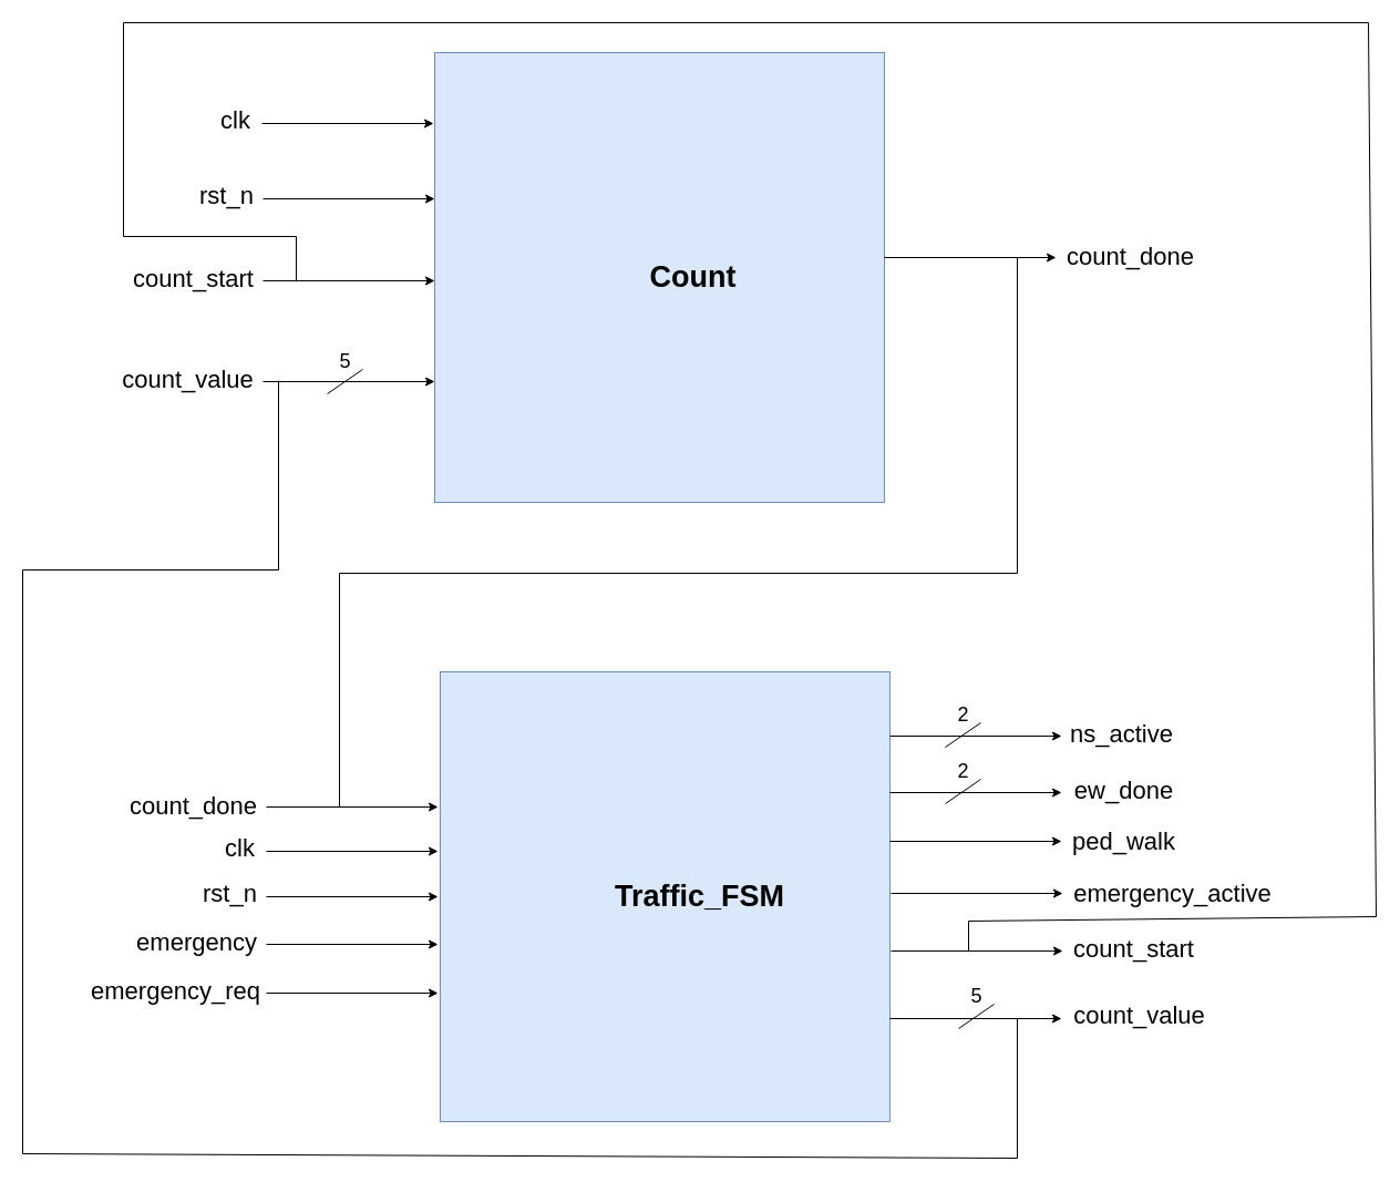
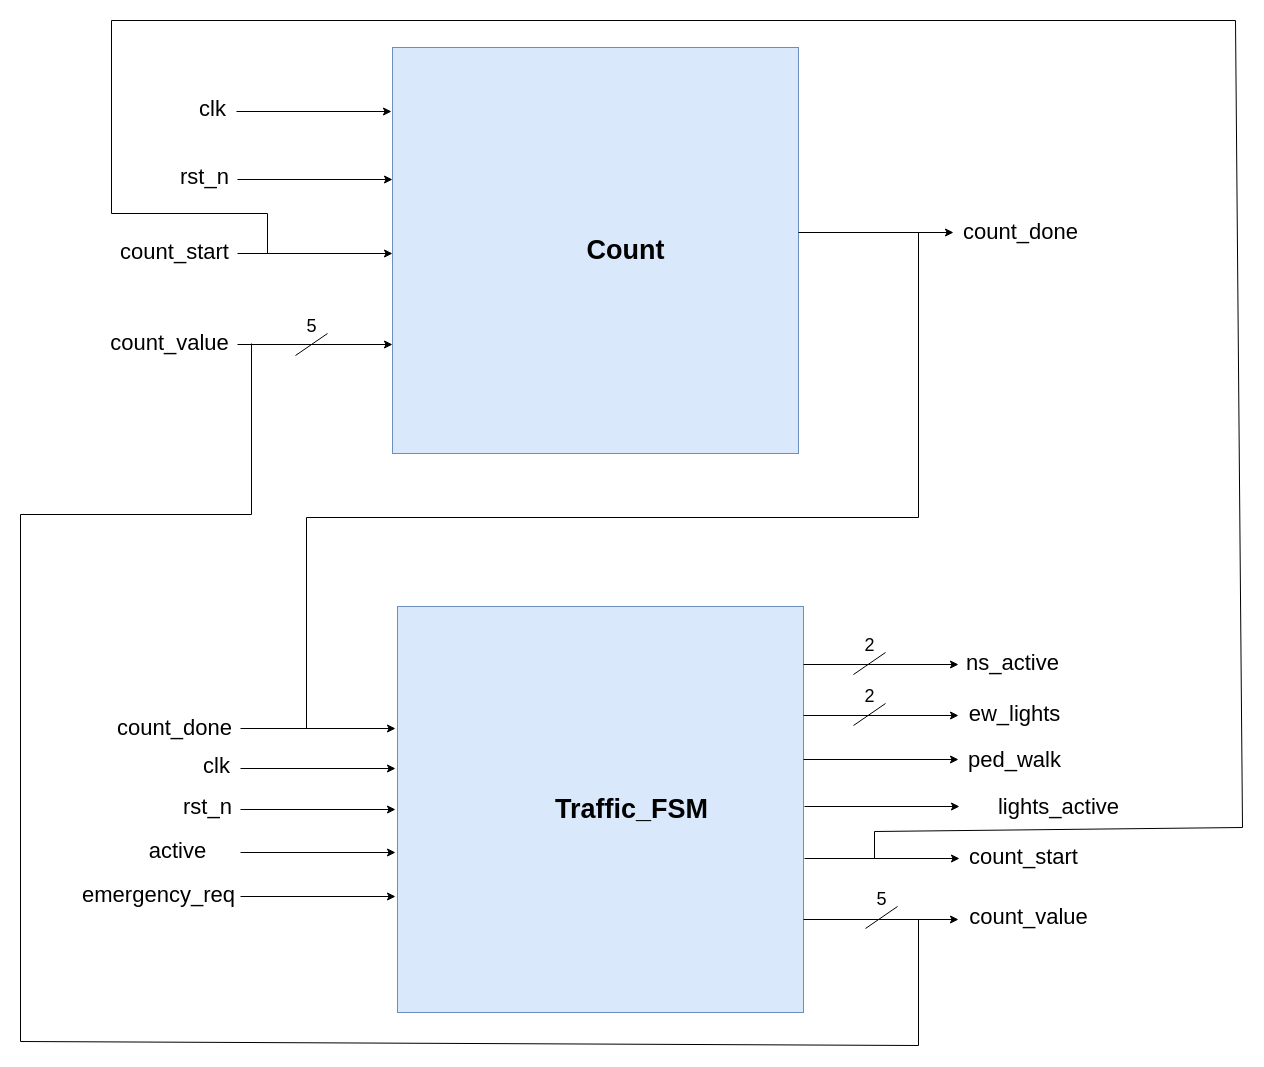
- <mxCell id="36" value="&lt;font style=&quot;font-size: 22px;&quot;&gt;ew_done&lt;/font&gt;" style="text;html=1;align=center;verticalAlign=middle;resizable=0;points=[];autosize=1;strokeColor=none;fillColor=none;" vertex="1" parent="1"><mxGeometry x="959" y="695" width="110" height="38" as="geometry" /></mxCell>
+ <mxCell id="36" value="&lt;font style=&quot;font-size: 22px;&quot;&gt;ew_lights&lt;/font&gt;" style="text;html=1;align=center;verticalAlign=middle;resizable=0;points=[];autosize=1;strokeColor=none;fillColor=none;" vertex="1" parent="1"><mxGeometry x="959" y="695" width="110" height="38" as="geometry" /></mxCell>
- <mxCell id="41" value="&lt;font style=&quot;font-size: 22px;&quot;&gt;emergency_active&lt;/font&gt;" style="text;html=1;align=center;verticalAlign=middle;resizable=0;points=[];autosize=1;strokeColor=none;fillColor=none;" vertex="1" parent="1"><mxGeometry x="959" y="788" width="197" height="38" as="geometry" /></mxCell>
+ <mxCell id="41" value="&lt;font style=&quot;font-size: 22px;&quot;&gt;lights_active&lt;/font&gt;" style="text;html=1;align=center;verticalAlign=middle;resizable=0;points=[];autosize=1;strokeColor=none;fillColor=none;" vertex="1" parent="1"><mxGeometry x="959" y="788" width="197" height="38" as="geometry" /></mxCell>
- <mxCell id="26" value="&lt;font style=&quot;font-size: 22px;&quot;&gt;emergency&lt;/font&gt;" style="text;html=1;align=center;verticalAlign=middle;resizable=0;points=[];autosize=1;strokeColor=none;fillColor=none;" vertex="1" parent="1"><mxGeometry x="113" y="832" width="127" height="38" as="geometry" /></mxCell>
+ <mxCell id="26" value="&lt;font style=&quot;font-size: 22px;&quot;&gt;active&lt;/font&gt;" style="text;html=1;align=center;verticalAlign=middle;resizable=0;points=[];autosize=1;strokeColor=none;fillColor=none;" vertex="1" parent="1"><mxGeometry x="113" y="832" width="127" height="38" as="geometry" /></mxCell>
